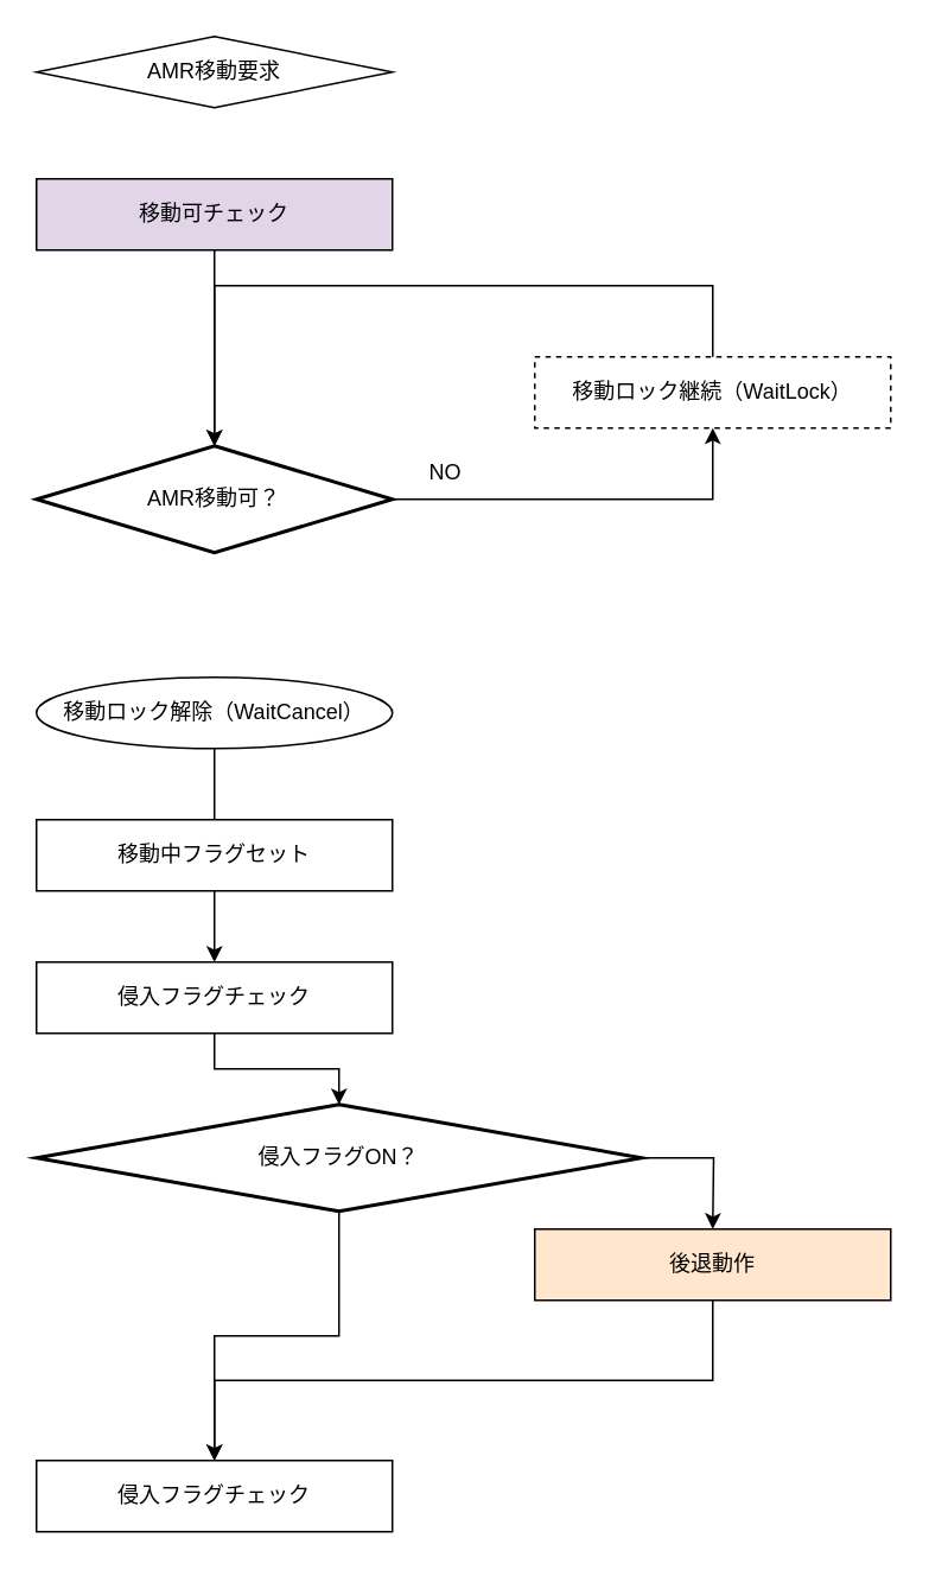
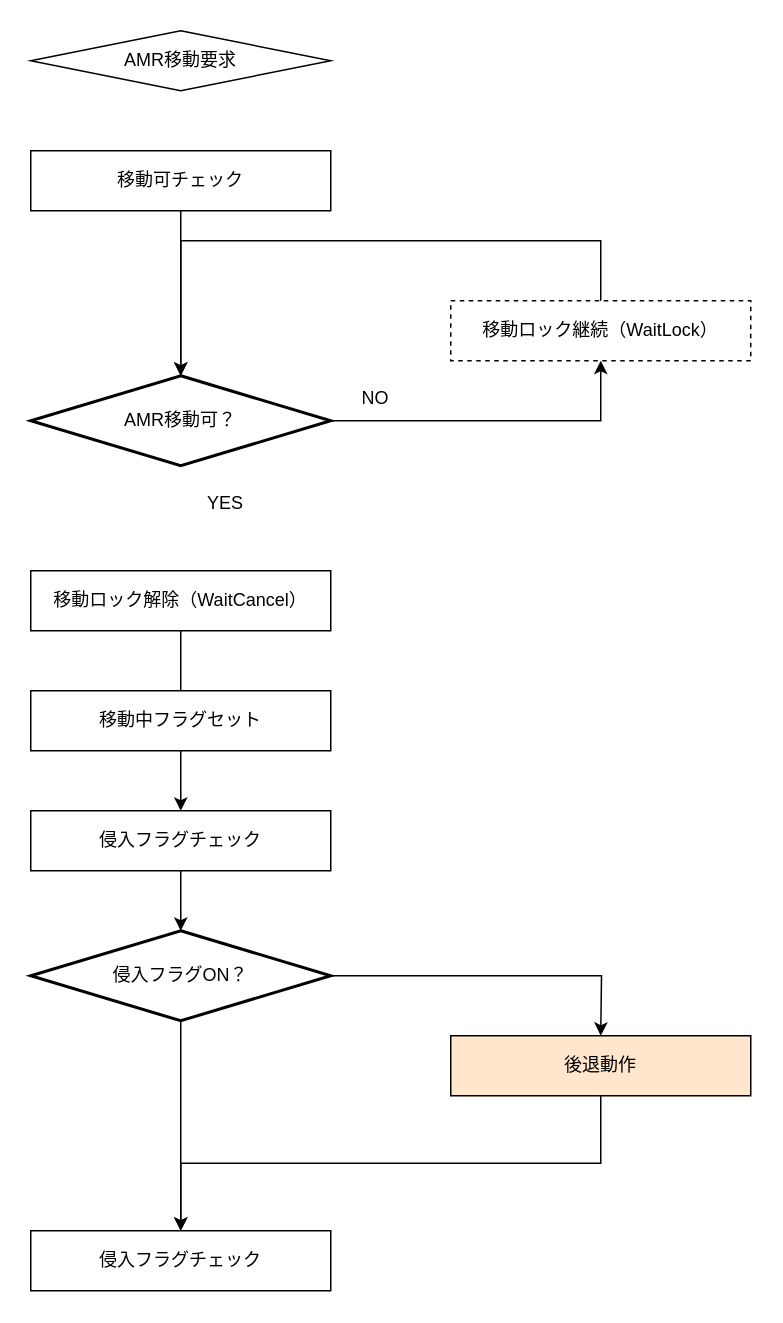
- <mxCell id="17" value="移動可チェック" style="rounded=0;whiteSpace=wrap;html=1;fillColor=#e1d5e7;" vertex="1" parent="1"><mxGeometry x="20" y="100" width="200" height="40" as="geometry" /></mxCell>
+ <mxCell id="17" value="移動可チェック" style="rounded=0;whiteSpace=wrap;html=1;" vertex="1" parent="1"><mxGeometry x="20" y="100" width="200" height="40" as="geometry" /></mxCell>
+ <mxCell id="22" value="YES" style="text;html=1;align=center;verticalAlign=middle;whiteSpace=wrap;rounded=0;" vertex="1" parent="1"><mxGeometry x="120" y="320" width="60" height="30" as="geometry" /></mxCell>
- <mxCell id="16" value="移動ロック解除（WaitCancel）" style="ellipse;whiteSpace=wrap;html=1;" vertex="1" parent="1"><mxGeometry x="20" y="380" width="200" height="40" as="geometry" /></mxCell>
+ <mxCell id="16" value="移動ロック解除（WaitCancel）" style="rounded=0;whiteSpace=wrap;html=1;" vertex="1" parent="1"><mxGeometry x="20" y="380" width="200" height="40" as="geometry" /></mxCell>
- <mxCell id="8" value="侵入フラグON？" style="strokeWidth=2;html=1;shape=mxgraph.flowchart.decision;whiteSpace=wrap;" vertex="1" parent="1"><mxGeometry x="20" y="620" width="340" height="60" as="geometry" /></mxCell>
+ <mxCell id="8" value="侵入フラグON？" style="strokeWidth=2;html=1;shape=mxgraph.flowchart.decision;whiteSpace=wrap;" vertex="1" parent="1"><mxGeometry x="20" y="620" width="200" height="60" as="geometry" /></mxCell>
